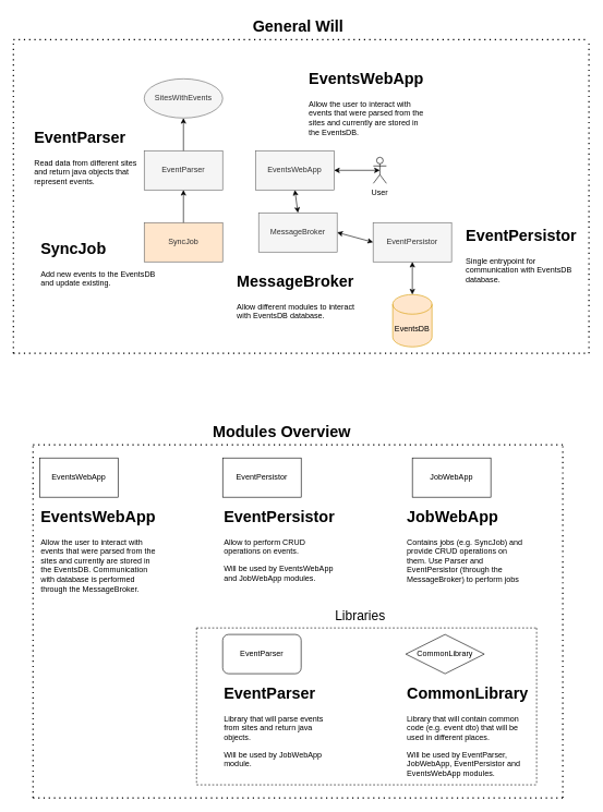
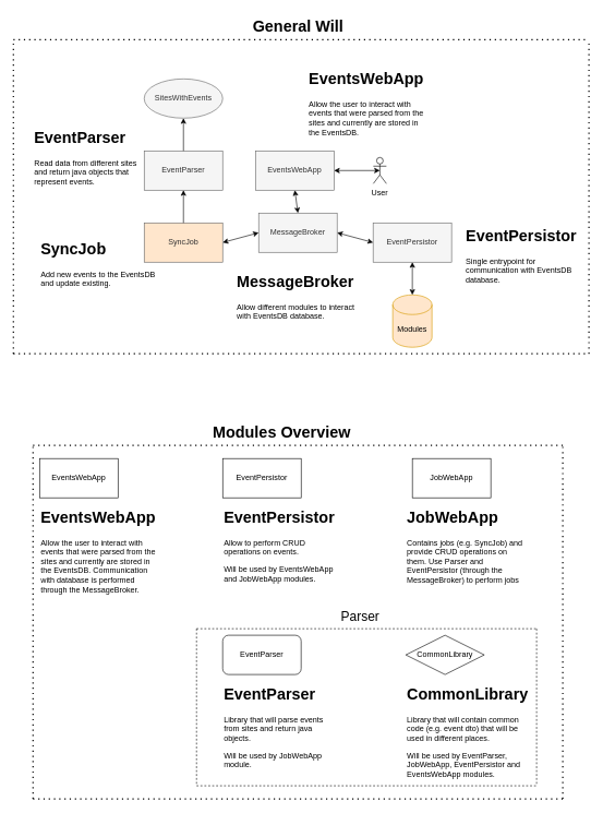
+ <mxCell id="27" value="" style="endArrow=classic;startArrow=classic;html=1;rounded=0;exitX=1;exitY=0.5;exitDx=0;exitDy=0;entryX=0;entryY=0.5;entryDx=0;entryDy=0;" parent="1" source="7" target="4" edge="1"><mxGeometry width="50" height="50" relative="1" as="geometry"><mxPoint x="450" y="340" as="sourcePoint" /><mxPoint x="500" y="290" as="targetPoint" /></mxGeometry></mxCell>
- <mxCell id="3" value="EventsDB" style="shape=cylinder3;whiteSpace=wrap;html=1;boundedLbl=1;backgroundOutline=1;size=15;fillColor=#ffe6cc;strokeColor=#d79b00;" parent="1" vertex="1"><mxGeometry x="600" y="450" width="60" height="80" as="geometry" /></mxCell>
+ <mxCell id="3" value="Modules" style="shape=cylinder3;whiteSpace=wrap;html=1;boundedLbl=1;backgroundOutline=1;size=15;fillColor=#ffe6cc;strokeColor=#d79b00;" parent="1" vertex="1"><mxGeometry x="600" y="450" width="60" height="80" as="geometry" /></mxCell>
- <mxCell id="46" value="&lt;span style=&quot;font-weight: normal;&quot;&gt;&lt;font style=&quot;font-size: 20px;&quot;&gt;Libraries&lt;/font&gt;&lt;/span&gt;" style="text;html=1;align=center;verticalAlign=middle;resizable=0;points=[];autosize=1;strokeColor=none;fillColor=none;fontStyle=1;fontSize=24;" parent="1" vertex="1"><mxGeometry x="500" y="920" width="100" height="40" as="geometry" /></mxCell>
+ <mxCell id="46" value="&lt;span style=&quot;font-weight: normal;&quot;&gt;&lt;font style=&quot;font-size: 20px;&quot;&gt;Parser&lt;/font&gt;&lt;/span&gt;" style="text;html=1;align=center;verticalAlign=middle;resizable=0;points=[];autosize=1;strokeColor=none;fillColor=none;fontStyle=1;fontSize=24;" parent="1" vertex="1"><mxGeometry x="500" y="920" width="100" height="40" as="geometry" /></mxCell>
